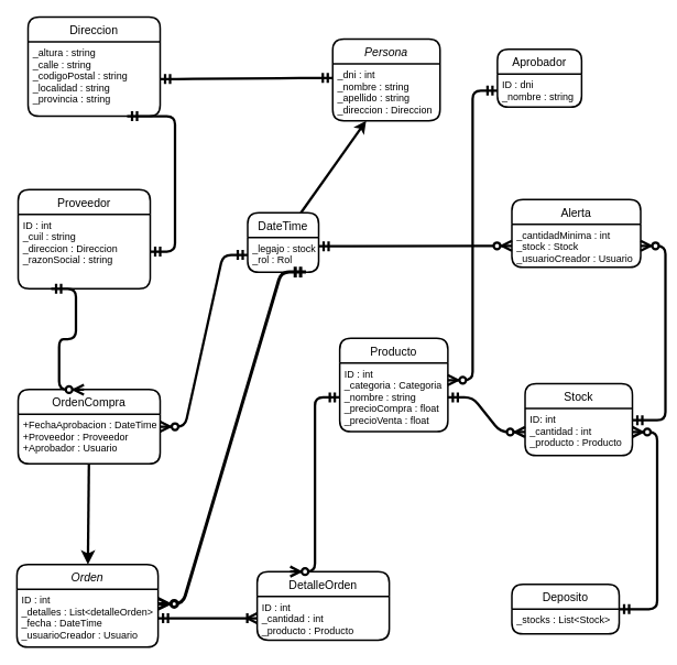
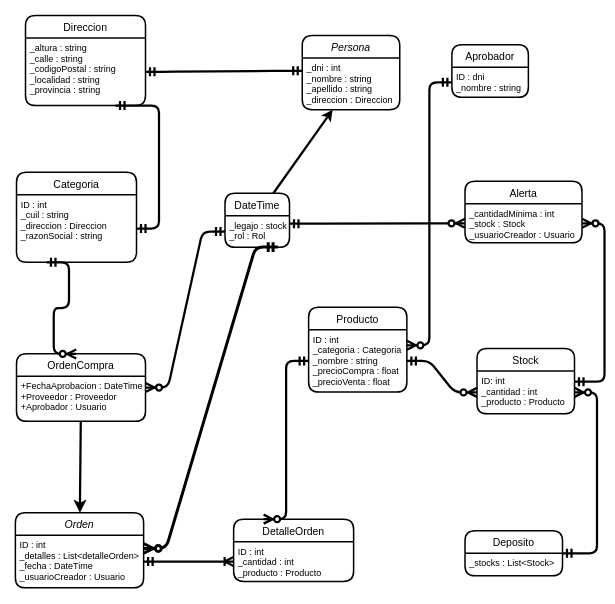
- <mxCell id="21" value="Proveedor" style="swimlane;childLayout=stackLayout;horizontal=1;startSize=30;horizontalStack=0;rounded=1;fontSize=14;fontStyle=0;strokeWidth=2;resizeParent=0;resizeLast=1;shadow=0;dashed=0;align=center;" parent="1" vertex="1"><mxGeometry x="21.5" y="229" width="160" height="120" as="geometry" /></mxCell>
+ <mxCell id="21" value="Categoria" style="swimlane;childLayout=stackLayout;horizontal=1;startSize=30;horizontalStack=0;rounded=1;fontSize=14;fontStyle=0;strokeWidth=2;resizeParent=0;resizeLast=1;shadow=0;dashed=0;align=center;" parent="1" vertex="1"><mxGeometry x="21.5" y="229" width="160" height="120" as="geometry" /></mxCell>
